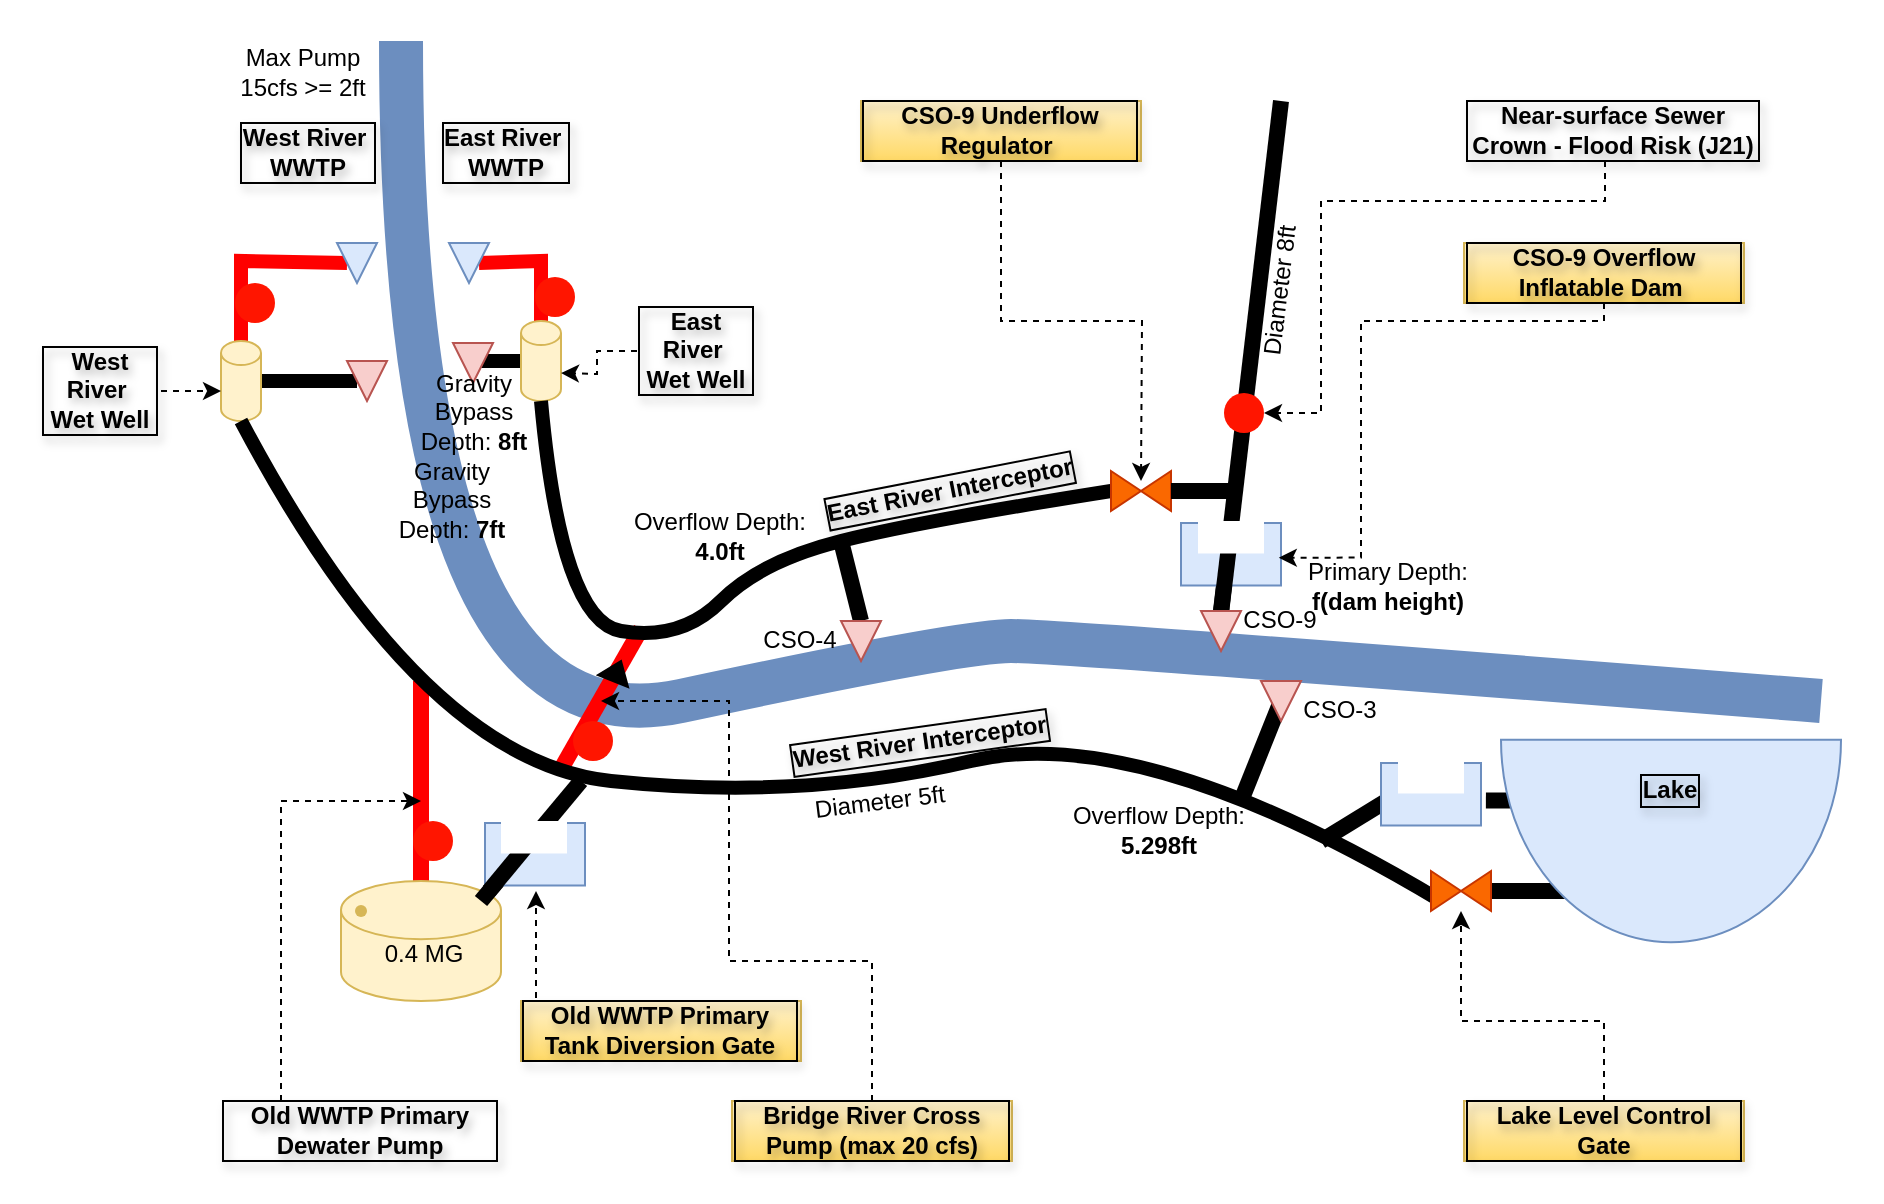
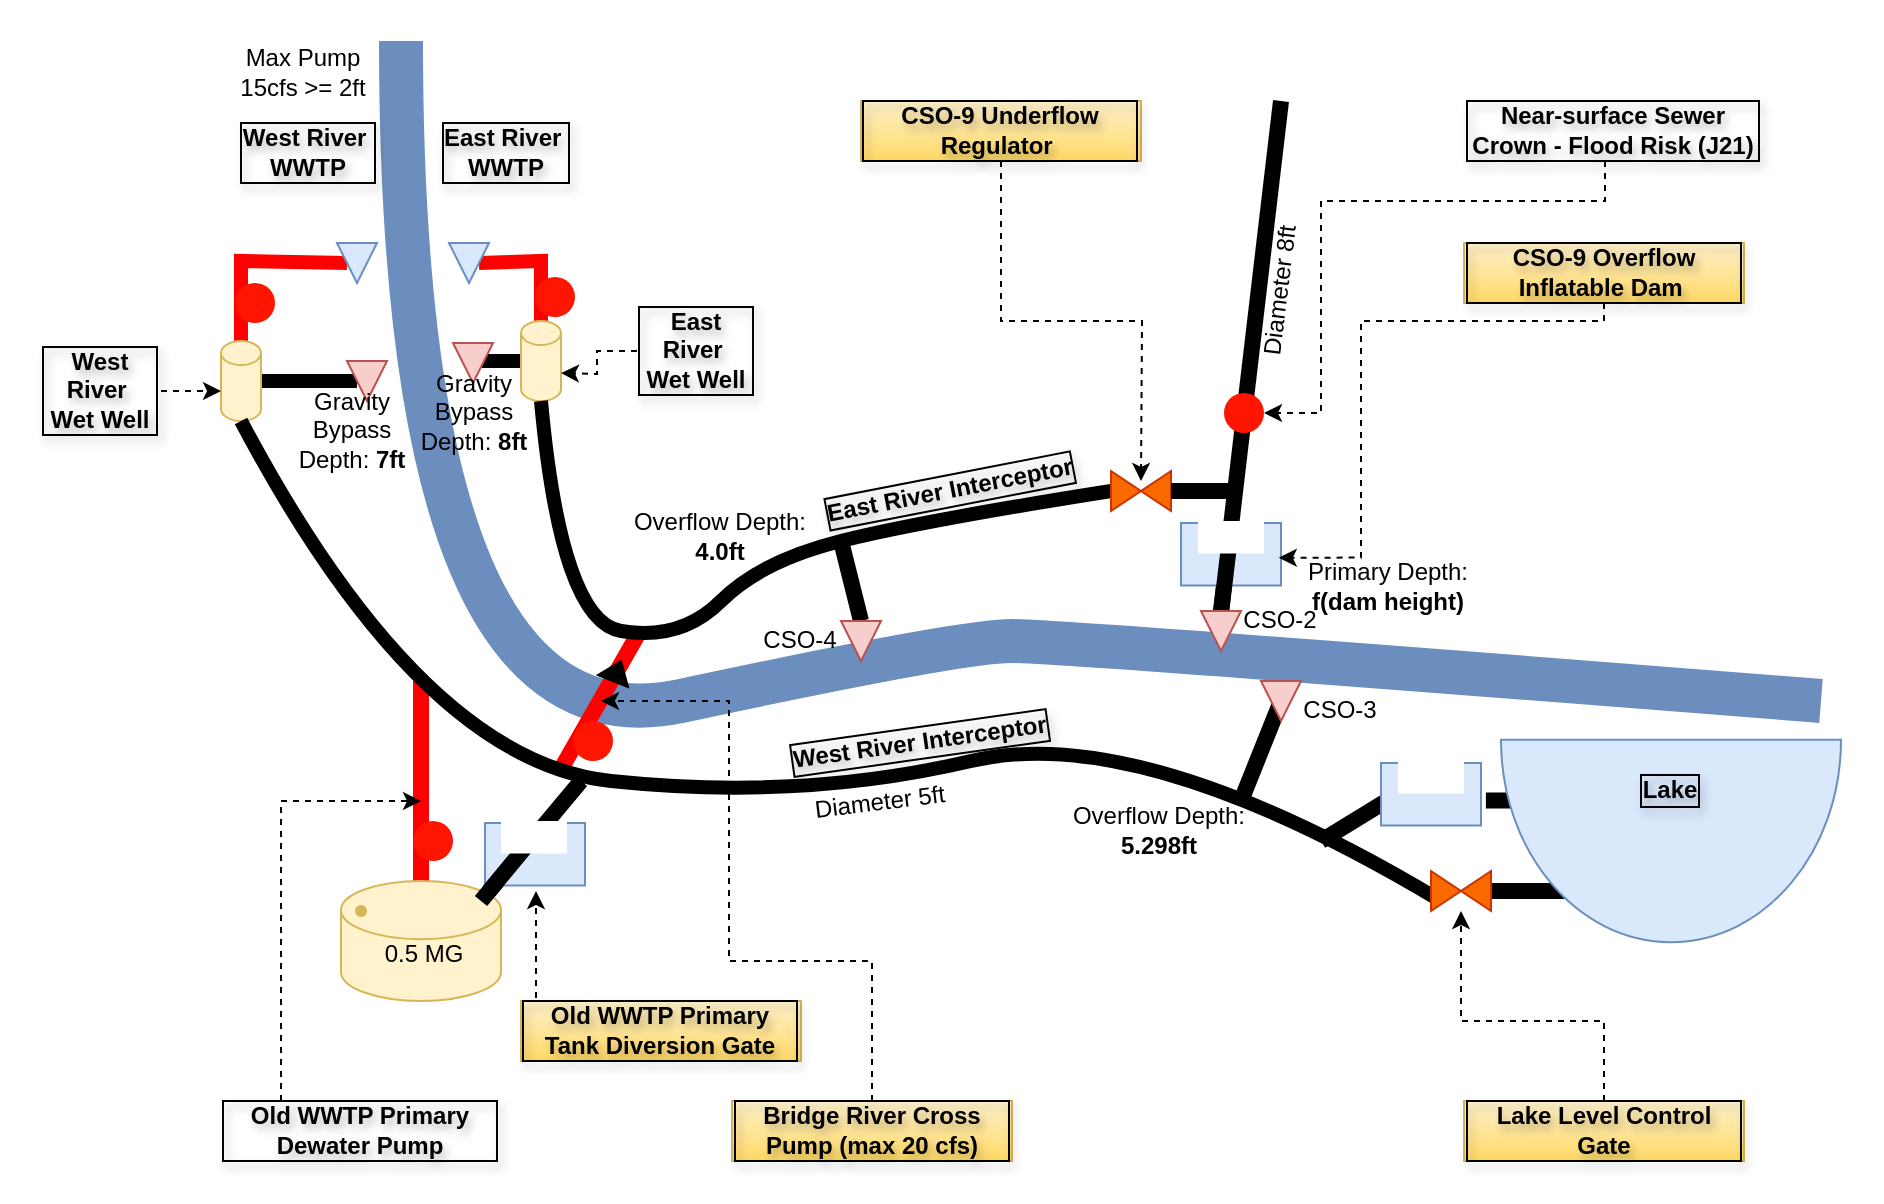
- <mxCell id="65" value="Gravity Bypass&lt;div&gt;Depth:&lt;b&gt; 7ft&lt;/b&gt;&lt;/div&gt;" style="text;html=1;align=center;verticalAlign=middle;whiteSpace=wrap;rounded=0;movable=0;resizable=0;rotatable=0;deletable=0;editable=0;locked=1;connectable=0;" vertex="1" parent="1"><mxGeometry x="196" y="235" width="60" height="30" as="geometry" /></mxCell>
+ <mxCell id="65" value="Gravity Bypass&lt;div&gt;Depth:&lt;b&gt; 7ft&lt;/b&gt;&lt;/div&gt;" style="text;html=1;align=center;verticalAlign=middle;whiteSpace=wrap;rounded=0;movable=0;resizable=0;rotatable=0;deletable=0;editable=0;locked=1;connectable=0;" vertex="1" parent="1"><mxGeometry x="146" y="200" width="60" height="30" as="geometry" /></mxCell>
- <mxCell id="18" value="CSO-9" style="text;html=1;align=center;verticalAlign=middle;whiteSpace=wrap;rounded=0;movable=0;resizable=0;rotatable=0;deletable=0;editable=0;locked=1;connectable=0;" vertex="1" parent="1"><mxGeometry x="610" y="295" width="60" height="30" as="geometry" /></mxCell>
+ <mxCell id="18" value="CSO-2" style="text;html=1;align=center;verticalAlign=middle;whiteSpace=wrap;rounded=0;movable=0;resizable=0;rotatable=0;deletable=0;editable=0;locked=1;connectable=0;" vertex="1" parent="1"><mxGeometry x="610" y="295" width="60" height="30" as="geometry" /></mxCell>
- <mxCell id="68" value="0.4 MG" style="text;html=1;align=center;verticalAlign=middle;whiteSpace=wrap;rounded=0;movable=0;resizable=0;rotatable=0;deletable=0;editable=0;locked=1;connectable=0;" vertex="1" parent="1"><mxGeometry x="182" y="462" width="60" height="30" as="geometry" /></mxCell>
+ <mxCell id="68" value="0.5 MG" style="text;html=1;align=center;verticalAlign=middle;whiteSpace=wrap;rounded=0;movable=0;resizable=0;rotatable=0;deletable=0;editable=0;locked=1;connectable=0;" vertex="1" parent="1"><mxGeometry x="182" y="462" width="60" height="30" as="geometry" /></mxCell>
